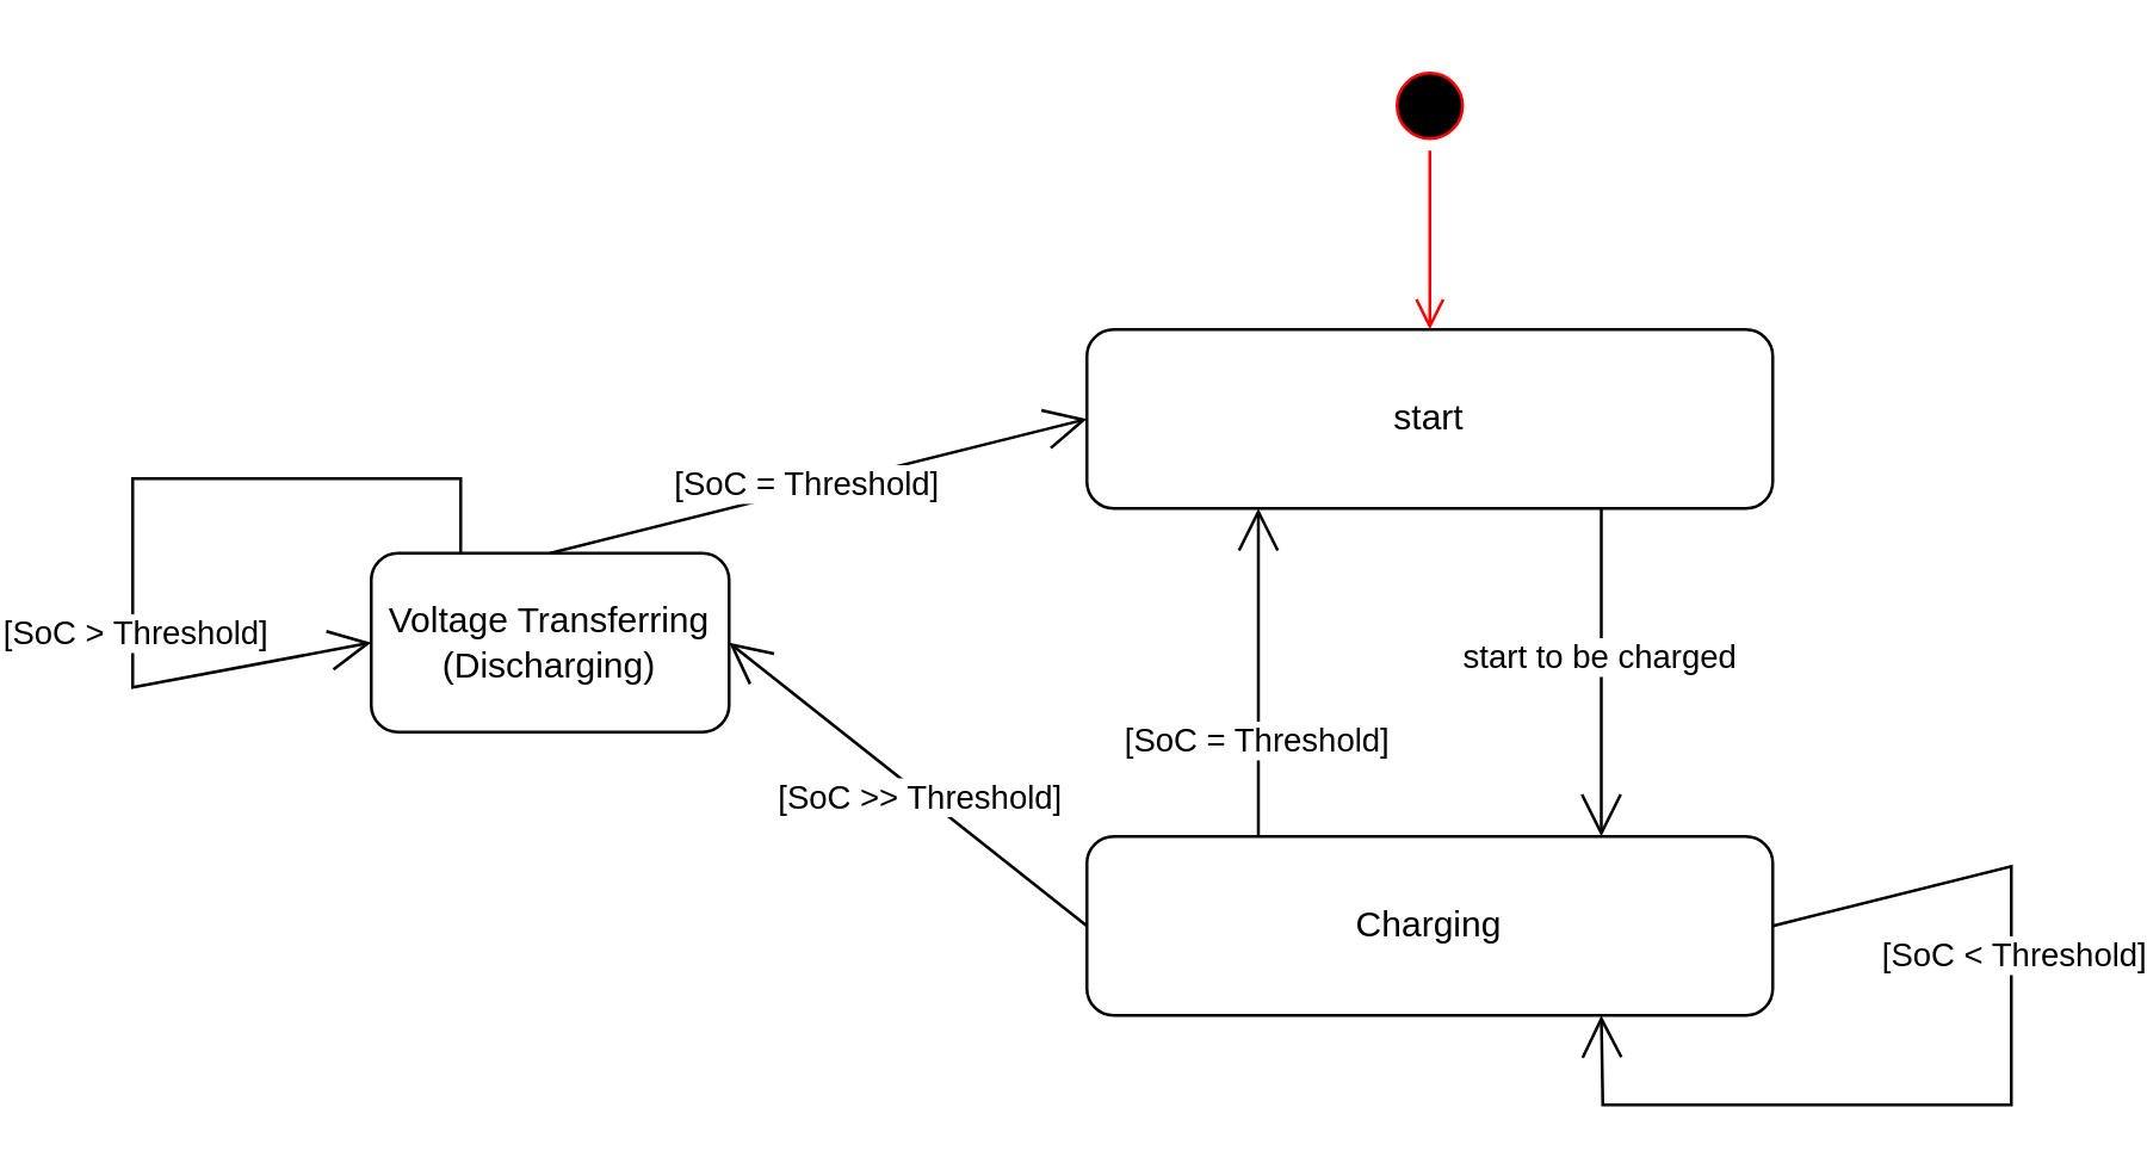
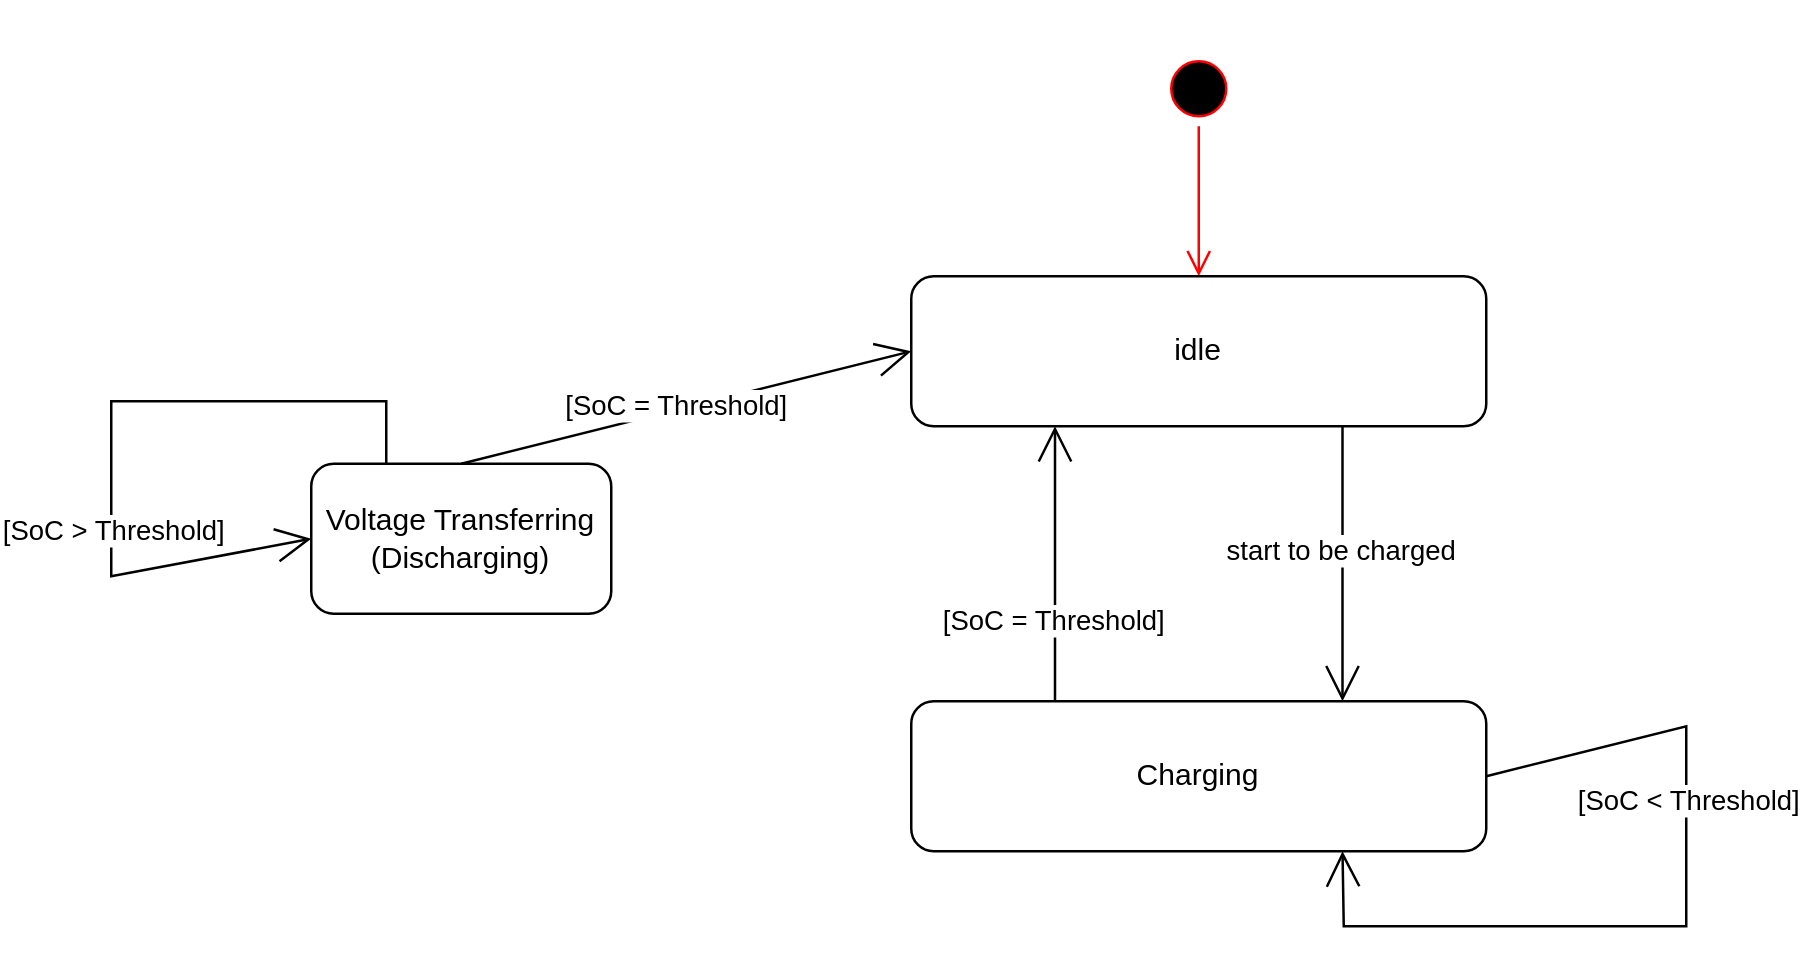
- <mxCell id="4" value="start" style="rounded=1;whiteSpace=wrap;html=1;" parent="1" vertex="1"><mxGeometry x="340" y="110" width="230" height="60" as="geometry" /></mxCell>
+ <mxCell id="4" value="idle" style="rounded=1;whiteSpace=wrap;html=1;" parent="1" vertex="1"><mxGeometry x="340" y="110" width="230" height="60" as="geometry" /></mxCell>
- <mxCell id="11" value="" style="endArrow=open;endFill=1;endSize=12;html=1;rounded=0;entryX=1;entryY=0.5;entryDx=0;entryDy=0;exitX=0;exitY=0.5;exitDx=0;exitDy=0;" parent="1" source="5" target="10" edge="1"><mxGeometry width="160" relative="1" as="geometry"><mxPoint x="360" y="260" as="sourcePoint" /><mxPoint x="520" y="260" as="targetPoint" /></mxGeometry></mxCell>
- <mxCell id="12" value="[SoC &amp;gt;&amp;gt; Threshold]" style="edgeLabel;html=1;align=center;verticalAlign=middle;resizable=0;points=[];" parent="11" vertex="1" connectable="0"><mxGeometry x="-0.074" y="1" relative="1" as="geometry"><mxPoint as="offset" /></mxGeometry></mxCell>
